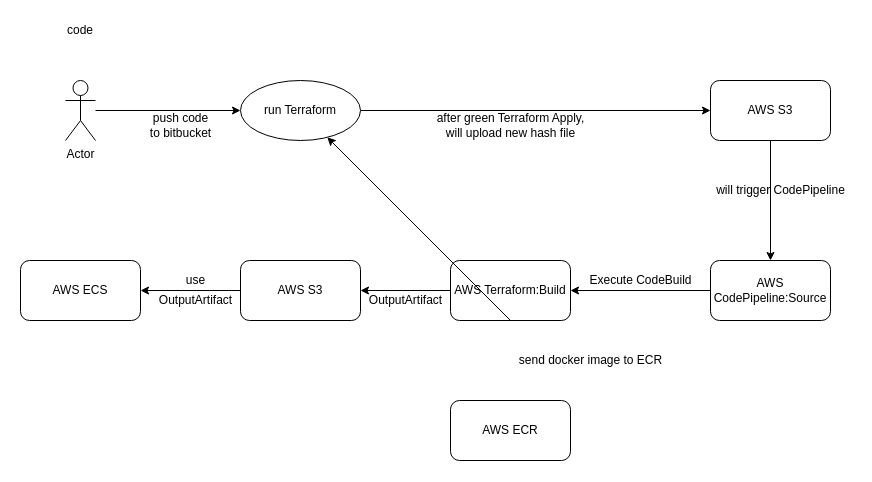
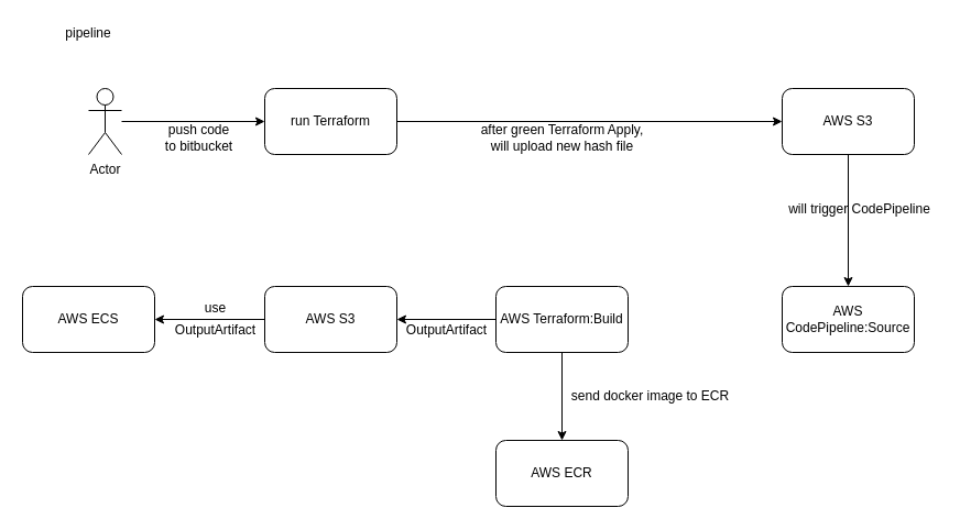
- <mxCell id="25" value="code" style="text;html=1;strokeColor=none;fillColor=none;align=center;verticalAlign=middle;whiteSpace=wrap;rounded=0;" vertex="1" parent="1"><mxGeometry x="60" y="20" width="40" height="20" as="geometry" /></mxCell>
+ <mxCell id="25" value="pipeline" style="text;html=1;strokeColor=none;fillColor=none;align=center;verticalAlign=middle;whiteSpace=wrap;rounded=0;" vertex="1" parent="1"><mxGeometry x="60" y="20" width="40" height="20" as="geometry" /></mxCell>
- <mxCell id="3" value="Actor" style="shape=umlActor;verticalLabelPosition=bottom;verticalAlign=top;html=1;outlineConnect=0;" vertex="1" parent="1"><mxGeometry x="65" y="80" width="30" height="60" as="geometry" /></mxCell>
+ <mxCell id="3" value="Actor" style="shape=umlActor;verticalLabelPosition=bottom;verticalAlign=top;html=1;outlineConnect=0;" vertex="1" parent="1"><mxGeometry x="80" y="80" width="30" height="60" as="geometry" /></mxCell>
- <mxCell id="5" value="run Terraform" style="ellipse;whiteSpace=wrap;html=1;" vertex="1" parent="1"><mxGeometry x="240" y="80" width="120" height="60" as="geometry" /></mxCell>
+ <mxCell id="5" value="run Terraform" style="rounded=1;whiteSpace=wrap;html=1;" vertex="1" parent="1"><mxGeometry x="240" y="80" width="120" height="60" as="geometry" /></mxCell>
- <mxCell id="18" value="" style="endArrow=classic;html=1;exitX=0.5;exitY=1;exitDx=0;exitDy=0;" edge="1" parent="1" source="14" target="5"><mxGeometry width="50" height="50" relative="1" as="geometry"><mxPoint x="720" y="310" as="sourcePoint" /><mxPoint x="270" y="400" as="targetPoint" /></mxGeometry></mxCell>
+ <mxCell id="18" value="" style="endArrow=classic;html=1;exitX=0.5;exitY=1;exitDx=0;exitDy=0;entryX=0.5;entryY=0;entryDx=0;entryDy=0;" edge="1" parent="1" source="14" target="17"><mxGeometry width="50" height="50" relative="1" as="geometry"><mxPoint x="720" y="310" as="sourcePoint" /><mxPoint x="270" y="400" as="targetPoint" /></mxGeometry></mxCell>
- <mxCell id="15" value="Execute CodeBuild" style="text;html=1;align=center;verticalAlign=middle;resizable=0;points=[];autosize=1;strokeColor=none;fillColor=none;" vertex="1" parent="1"><mxGeometry x="580" y="270" width="120" height="20" as="geometry" /></mxCell>
- <mxCell id="10" value="" style="edgeStyle=orthogonalEdgeStyle;rounded=0;orthogonalLoop=1;jettySize=auto;html=1;" edge="1" parent="1" source="11" target="14"><mxGeometry relative="1" as="geometry" /></mxCell>
